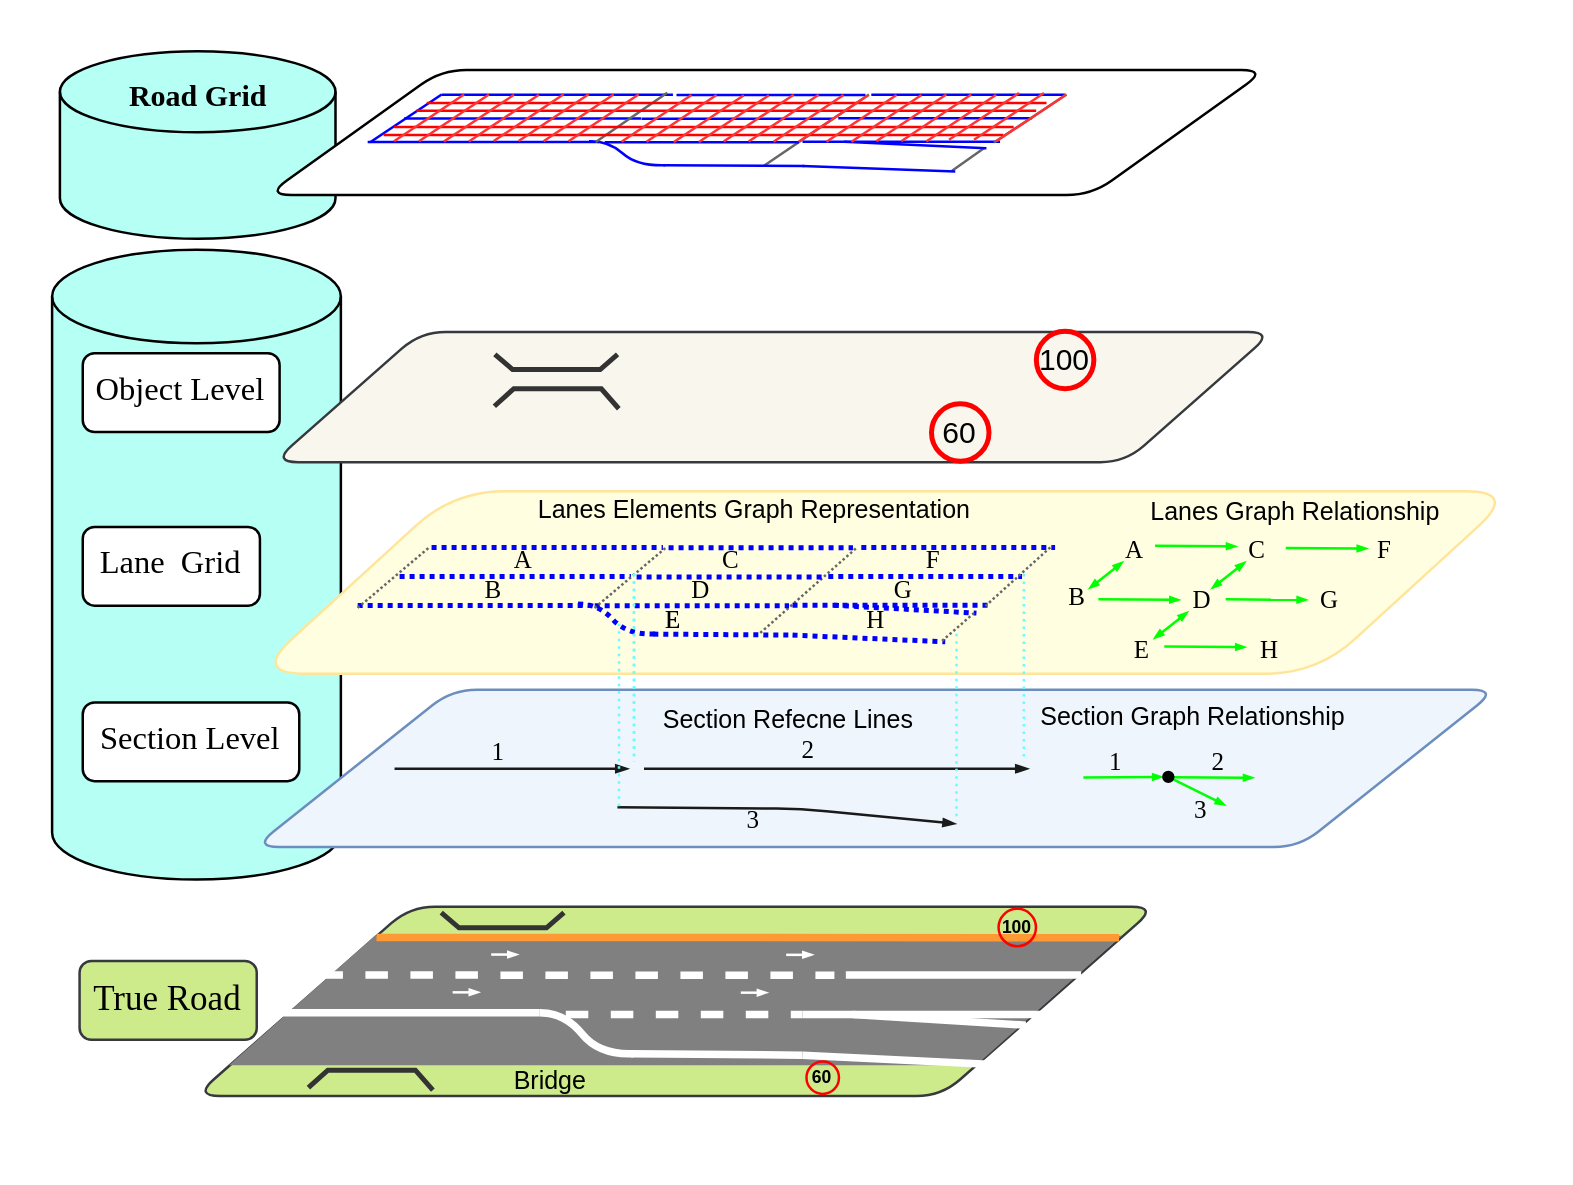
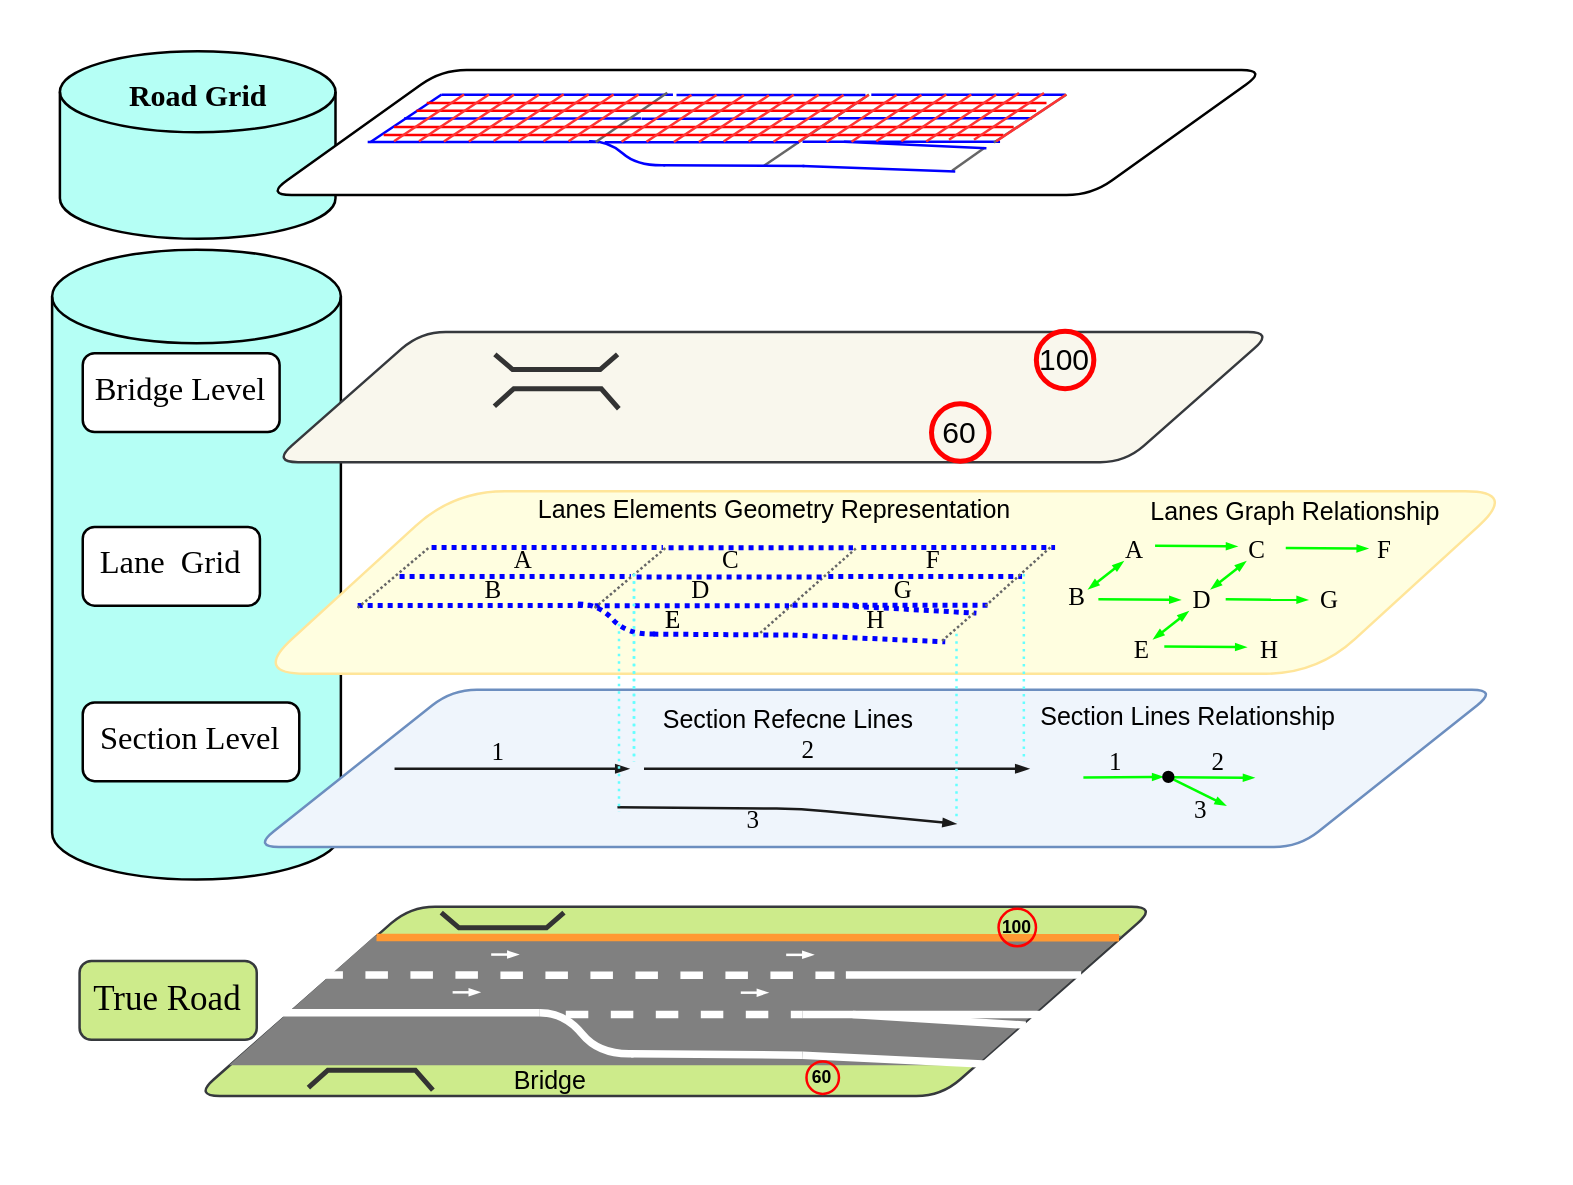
- <mxCell id="10" value="Object Level" style="text;resizable=0;autosize=1;align=center;verticalAlign=top;points=[];fontFamily=Times New Roman;labelBorderColor=none;rounded=1;fontSize=13;strokeColor=#000000;fillColor=#ffffff;" vertex="1" parent="1"><mxGeometry x="32.5" y="140.8" width="78.74" height="31.496" as="geometry" /></mxCell>
+ <mxCell id="10" value="Bridge Level" style="text;resizable=0;autosize=1;align=center;verticalAlign=top;points=[];fontFamily=Times New Roman;labelBorderColor=none;rounded=1;fontSize=13;strokeColor=#000000;fillColor=#ffffff;" vertex="1" parent="1"><mxGeometry x="32.5" y="140.8" width="78.74" height="31.496" as="geometry" /></mxCell>
- <mxCell id="33" value="Lanes Elements Graph Representation " style="text;whiteSpace=wrap;fontSize=10;" vertex="1" parent="1"><mxGeometry x="213.09" y="190.84" width="196.85" height="23.62" as="geometry" /></mxCell>
+ <mxCell id="33" value="Lanes Elements Geometry Representation " style="text;whiteSpace=wrap;fontSize=10;" vertex="1" parent="1"><mxGeometry x="213.09" y="190.84" width="196.85" height="23.62" as="geometry" /></mxCell>
- <mxCell id="146" value="Section Graph Relationship" style="text;whiteSpace=wrap;fontSize=10;" vertex="1" parent="1"><mxGeometry x="414.13" y="274.47" width="140.29" height="23.62" as="geometry" /></mxCell>
+ <mxCell id="146" value="Section Lines Relationship" style="text;whiteSpace=wrap;fontSize=10;" vertex="1" parent="1"><mxGeometry x="414.13" y="274.47" width="140.29" height="23.62" as="geometry" /></mxCell>
